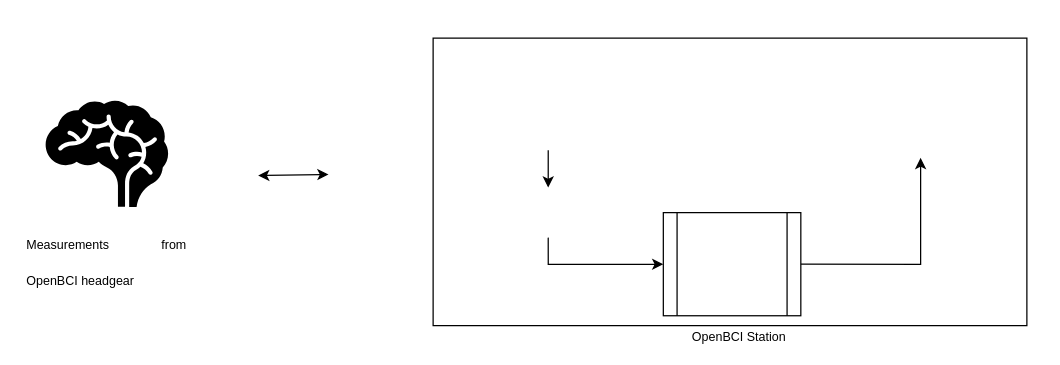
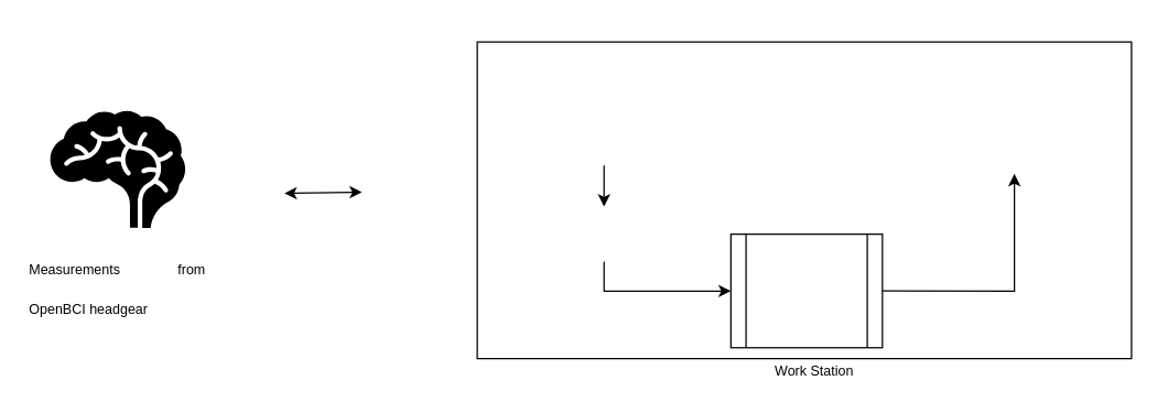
- <mxCell id="21" value="&lt;font style=&quot;font-size: 10px;&quot;&gt;OpenBCI Station&lt;/font&gt;" style="text;strokeColor=none;align=center;fillColor=none;html=1;verticalAlign=middle;whiteSpace=wrap;rounded=0;fontSize=24;fontFamily=Helvetica;" vertex="1" parent="1"><mxGeometry x="526" y="260" width="130" height="10" as="geometry" /></mxCell>
+ <mxCell id="21" value="&lt;font style=&quot;font-size: 10px;&quot;&gt;Work Station&lt;/font&gt;" style="text;strokeColor=none;align=center;fillColor=none;html=1;verticalAlign=middle;whiteSpace=wrap;rounded=0;fontSize=24;fontFamily=Helvetica;" vertex="1" parent="1"><mxGeometry x="526" y="260" width="130" height="10" as="geometry" /></mxCell>
